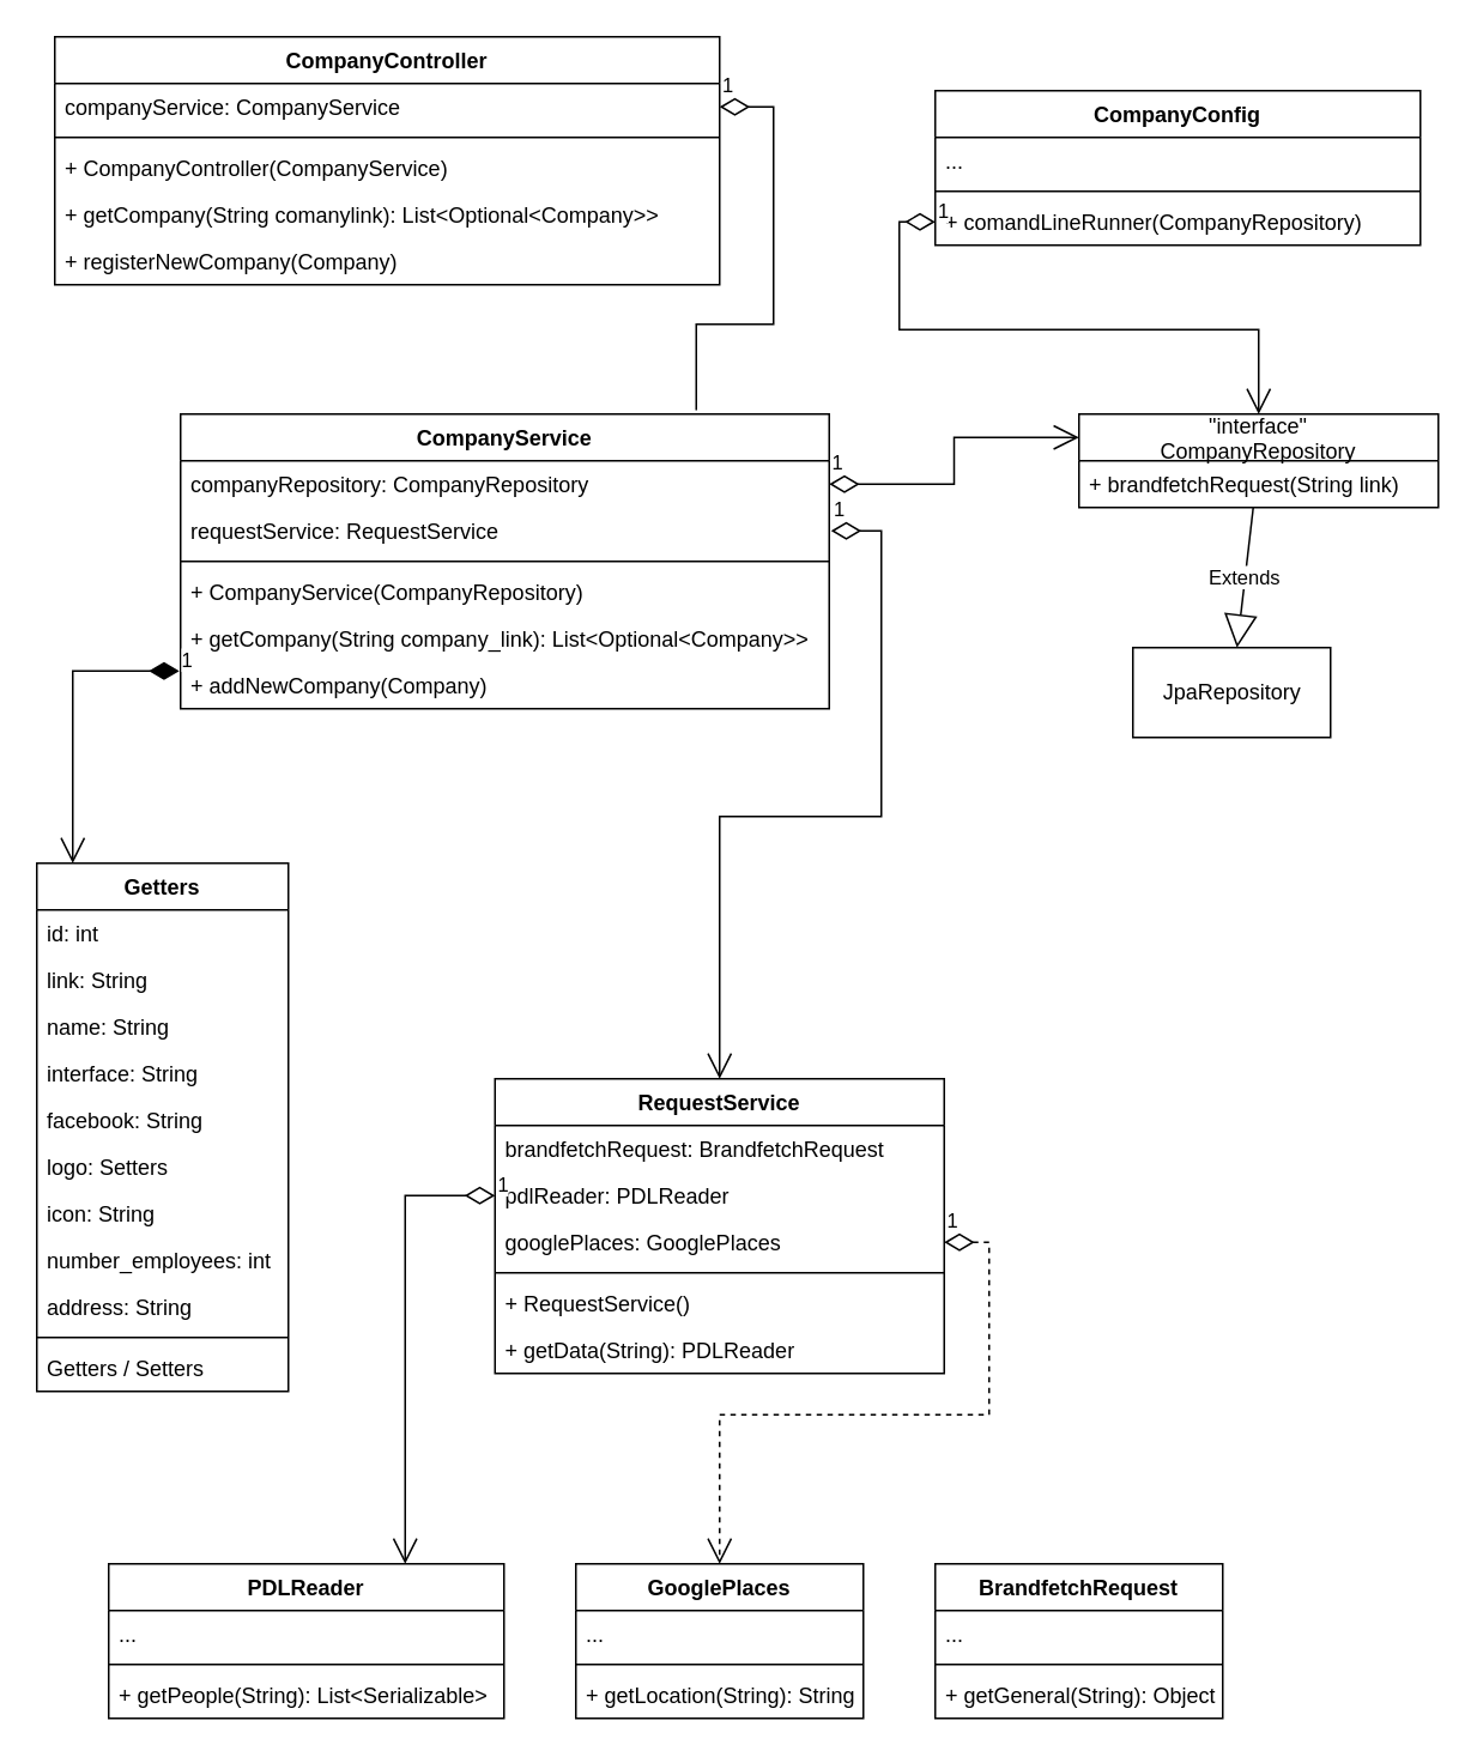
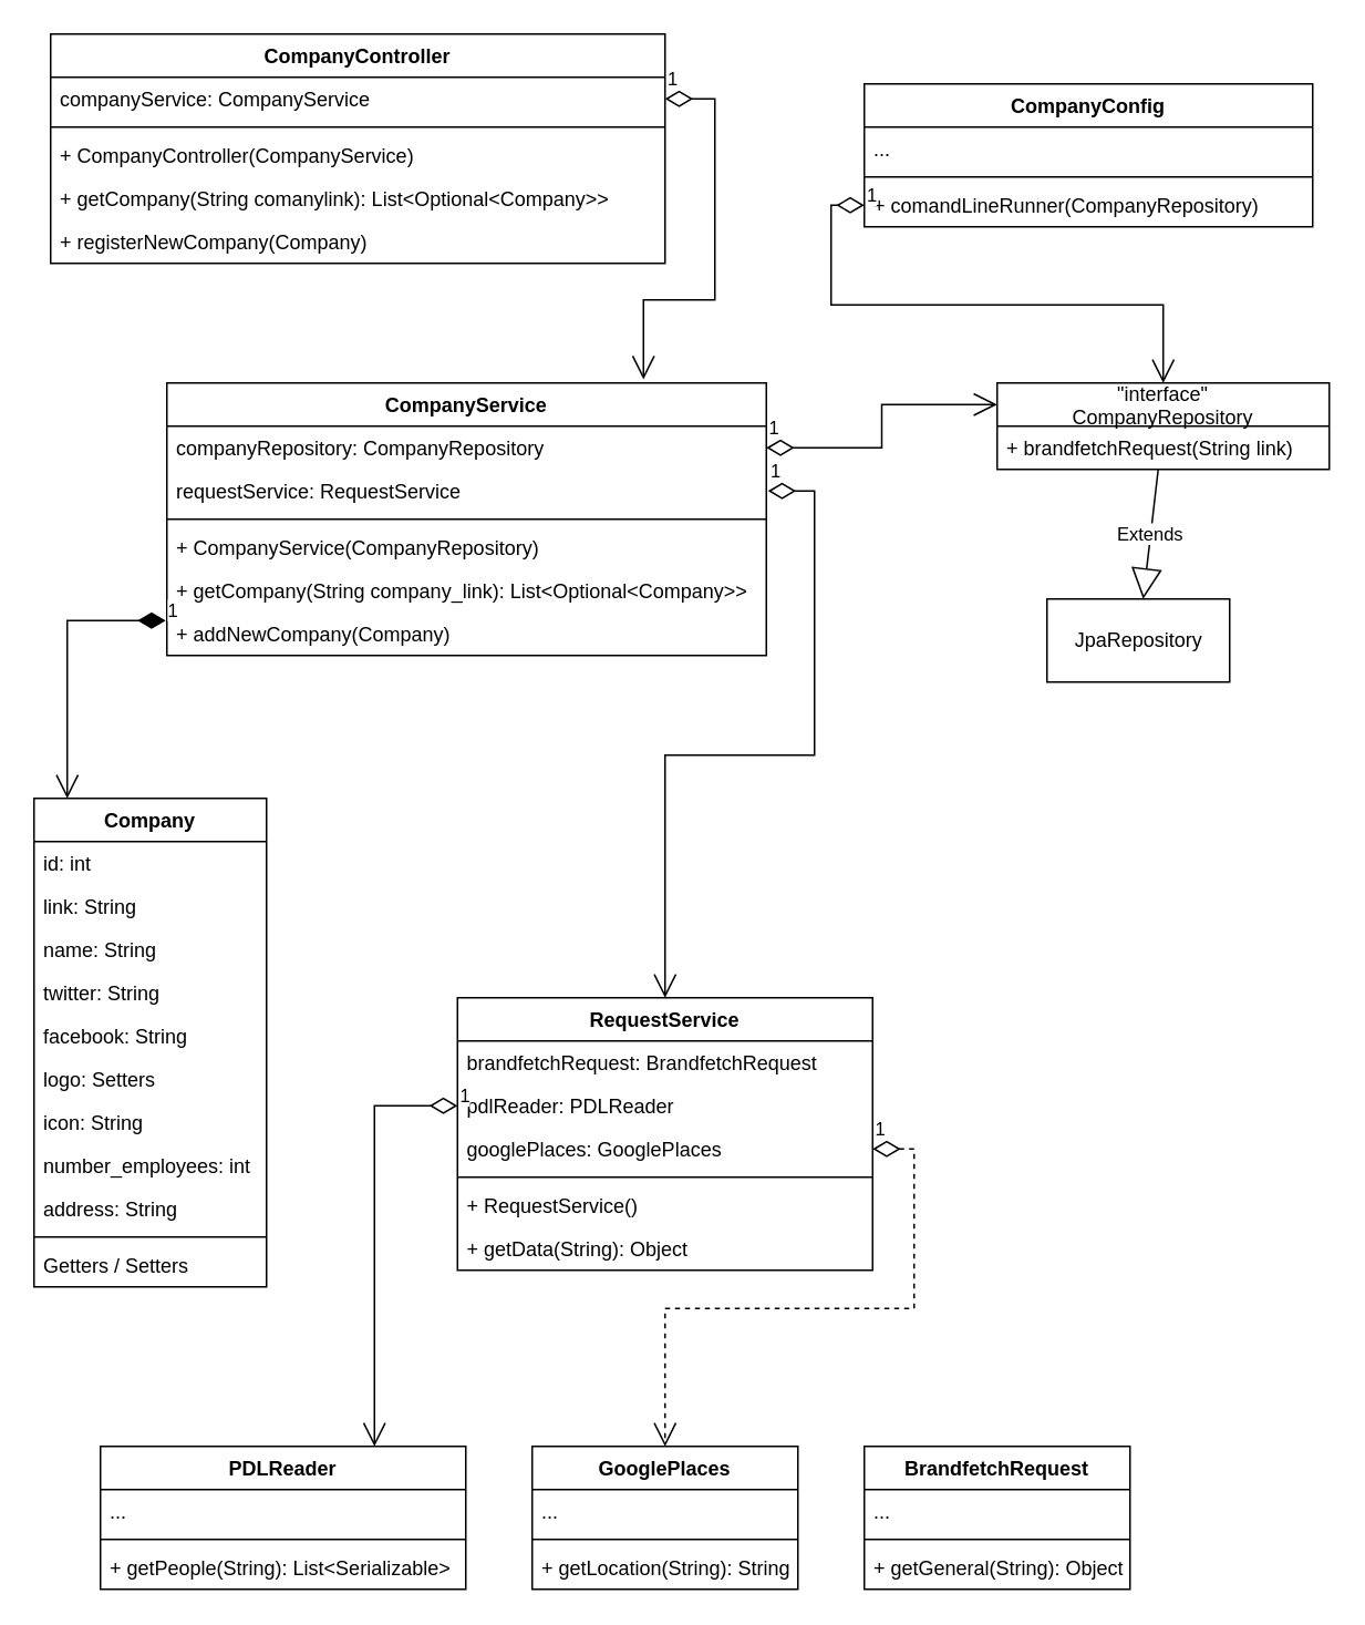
- <mxCell id="59" value="1" style="endArrow=none;html=1;endSize=12;startArrow=diamondThin;startSize=14;startFill=0;edgeStyle=orthogonalEdgeStyle;align=left;verticalAlign=bottom;rounded=0;entryX=0.795;entryY=-0.013;entryDx=0;entryDy=0;entryPerimeter=0;" edge="1" parent="1" source="19" target="28"><mxGeometry x="-1" y="3" relative="1" as="geometry"><mxPoint x="560" y="340" as="sourcePoint" /><mxPoint x="720" y="340" as="targetPoint" /><Array as="points"><mxPoint x="430" y="59" /><mxPoint x="430" y="180" /><mxPoint x="387" y="180" /></Array></mxGeometry></mxCell>
+ <mxCell id="59" value="1" style="endArrow=open;html=1;endSize=12;startArrow=diamondThin;startSize=14;startFill=0;edgeStyle=orthogonalEdgeStyle;align=left;verticalAlign=bottom;rounded=0;entryX=0.795;entryY=-0.013;entryDx=0;entryDy=0;entryPerimeter=0;" edge="1" parent="1" source="19" target="28"><mxGeometry x="-1" y="3" relative="1" as="geometry"><mxPoint x="560" y="340" as="sourcePoint" /><mxPoint x="720" y="340" as="targetPoint" /><Array as="points"><mxPoint x="430" y="59" /><mxPoint x="430" y="180" /><mxPoint x="387" y="180" /></Array></mxGeometry></mxCell>
- <mxCell id="2" value="Getters" style="swimlane;fontStyle=1;align=center;verticalAlign=top;childLayout=stackLayout;horizontal=1;startSize=26;horizontalStack=0;resizeParent=1;resizeParentMax=0;resizeLast=0;collapsible=1;marginBottom=0;" vertex="1" parent="1"><mxGeometry x="20" y="480" width="140" height="294" as="geometry" /></mxCell>
+ <mxCell id="2" value="Company" style="swimlane;fontStyle=1;align=center;verticalAlign=top;childLayout=stackLayout;horizontal=1;startSize=26;horizontalStack=0;resizeParent=1;resizeParentMax=0;resizeLast=0;collapsible=1;marginBottom=0;" vertex="1" parent="1"><mxGeometry x="20" y="480" width="140" height="294" as="geometry" /></mxCell>
- <mxCell id="6" value="interface: String" style="text;strokeColor=none;fillColor=none;align=left;verticalAlign=top;spacingLeft=4;spacingRight=4;overflow=hidden;rotatable=0;points=[[0,0.5],[1,0.5]];portConstraint=eastwest;" vertex="1" parent="2"><mxGeometry y="104" width="140" height="26" as="geometry" /></mxCell>
+ <mxCell id="6" value="twitter: String" style="text;strokeColor=none;fillColor=none;align=left;verticalAlign=top;spacingLeft=4;spacingRight=4;overflow=hidden;rotatable=0;points=[[0,0.5],[1,0.5]];portConstraint=eastwest;" vertex="1" parent="2"><mxGeometry y="104" width="140" height="26" as="geometry" /></mxCell>
- <mxCell id="53" value="+ getData(String): PDLReader" style="text;strokeColor=none;fillColor=none;align=left;verticalAlign=top;spacingLeft=4;spacingRight=4;overflow=hidden;rotatable=0;points=[[0,0.5],[1,0.5]];portConstraint=eastwest;" vertex="1" parent="47"><mxGeometry y="138" width="250" height="26" as="geometry" /></mxCell>
+ <mxCell id="53" value="+ getData(String): Object" style="text;strokeColor=none;fillColor=none;align=left;verticalAlign=top;spacingLeft=4;spacingRight=4;overflow=hidden;rotatable=0;points=[[0,0.5],[1,0.5]];portConstraint=eastwest;" vertex="1" parent="47"><mxGeometry y="138" width="250" height="26" as="geometry" /></mxCell>
